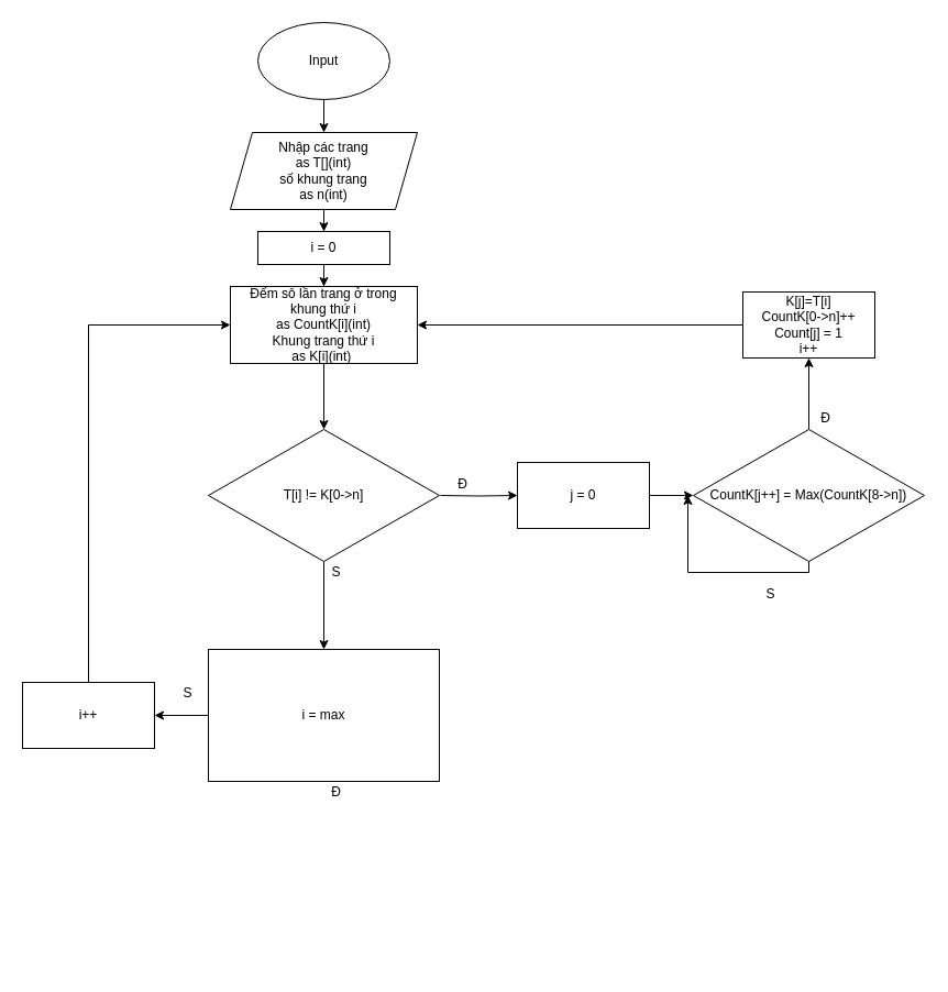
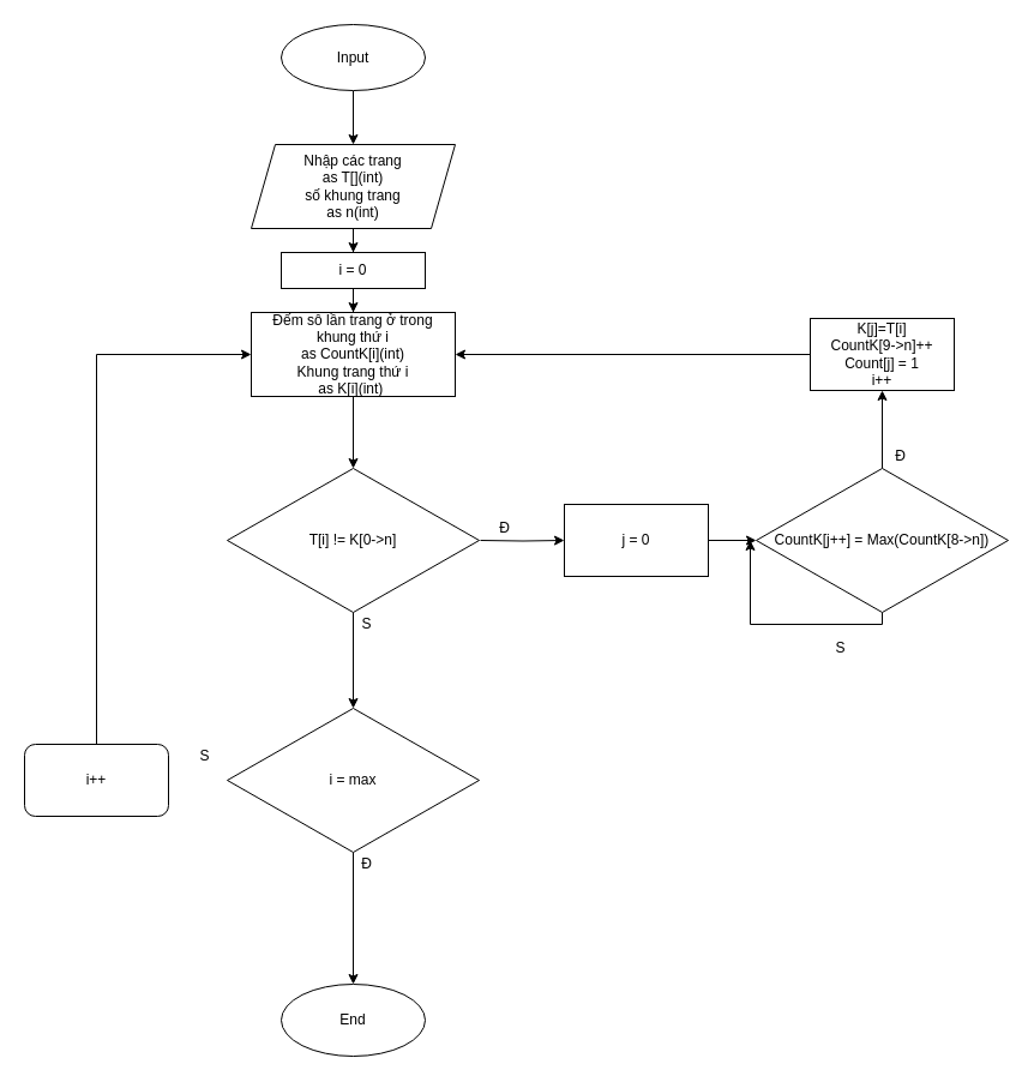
- <mxCell id="3" value="Input" style="ellipse;whiteSpace=wrap;html=1;" parent="1" vertex="1"><mxGeometry x="234" y="20" width="120" height="70" as="geometry" /></mxCell>
+ <mxCell id="3" value="Input" style="ellipse;whiteSpace=wrap;html=1;" parent="1" vertex="1"><mxGeometry x="234" y="20" width="120" height="55" as="geometry" /></mxCell>
- <mxCell id="19" value="K[j]=T[i]&lt;br&gt;CountK[0-&amp;gt;n]++&lt;br&gt;Count[j] = 1&lt;br&gt;i++" style="whiteSpace=wrap;html=1;" parent="1" vertex="1"><mxGeometry x="675" y="265" width="120" height="60" as="geometry" /></mxCell>
+ <mxCell id="19" value="K[j]=T[i]&lt;br&gt;CountK[9-&amp;gt;n]++&lt;br&gt;Count[j] = 1&lt;br&gt;i++" style="whiteSpace=wrap;html=1;" parent="1" vertex="1"><mxGeometry x="675" y="265" width="120" height="60" as="geometry" /></mxCell>
- <mxCell id="27" value="i++" style="whiteSpace=wrap;html=1;" parent="1" vertex="1"><mxGeometry x="20" y="620" width="120" height="60" as="geometry" /></mxCell>
+ <mxCell id="27" value="i++" style="whiteSpace=wrap;html=1;rounded=1;" parent="1" vertex="1"><mxGeometry x="20" y="620" width="120" height="60" as="geometry" /></mxCell>
- <mxCell id="22" value="" style="edgeStyle=orthogonalEdgeStyle;rounded=0;orthogonalLoop=1;jettySize=auto;html=1;" parent="1" source="23" target="27" edge="1"><mxGeometry relative="1" as="geometry" /></mxCell>
- <mxCell id="23" value="i = max" style="whiteSpace=wrap;html=1;rounded=0;" parent="1" vertex="1"><mxGeometry x="189" y="590" width="210" height="120" as="geometry" /></mxCell>
+ <mxCell id="23" value="i = max" style="rhombus;whiteSpace=wrap;html=1;" parent="1" vertex="1"><mxGeometry x="189" y="590" width="210" height="120" as="geometry" /></mxCell>
+ <mxCell id="21" value="" style="edgeStyle=orthogonalEdgeStyle;rounded=0;orthogonalLoop=1;jettySize=auto;html=1;" parent="1" source="23" target="25" edge="1"><mxGeometry relative="1" as="geometry" /></mxCell>
+ <mxCell id="25" value="End" style="ellipse;whiteSpace=wrap;html=1;" parent="1" vertex="1"><mxGeometry x="234" y="820" width="120" height="60" as="geometry" /></mxCell>
